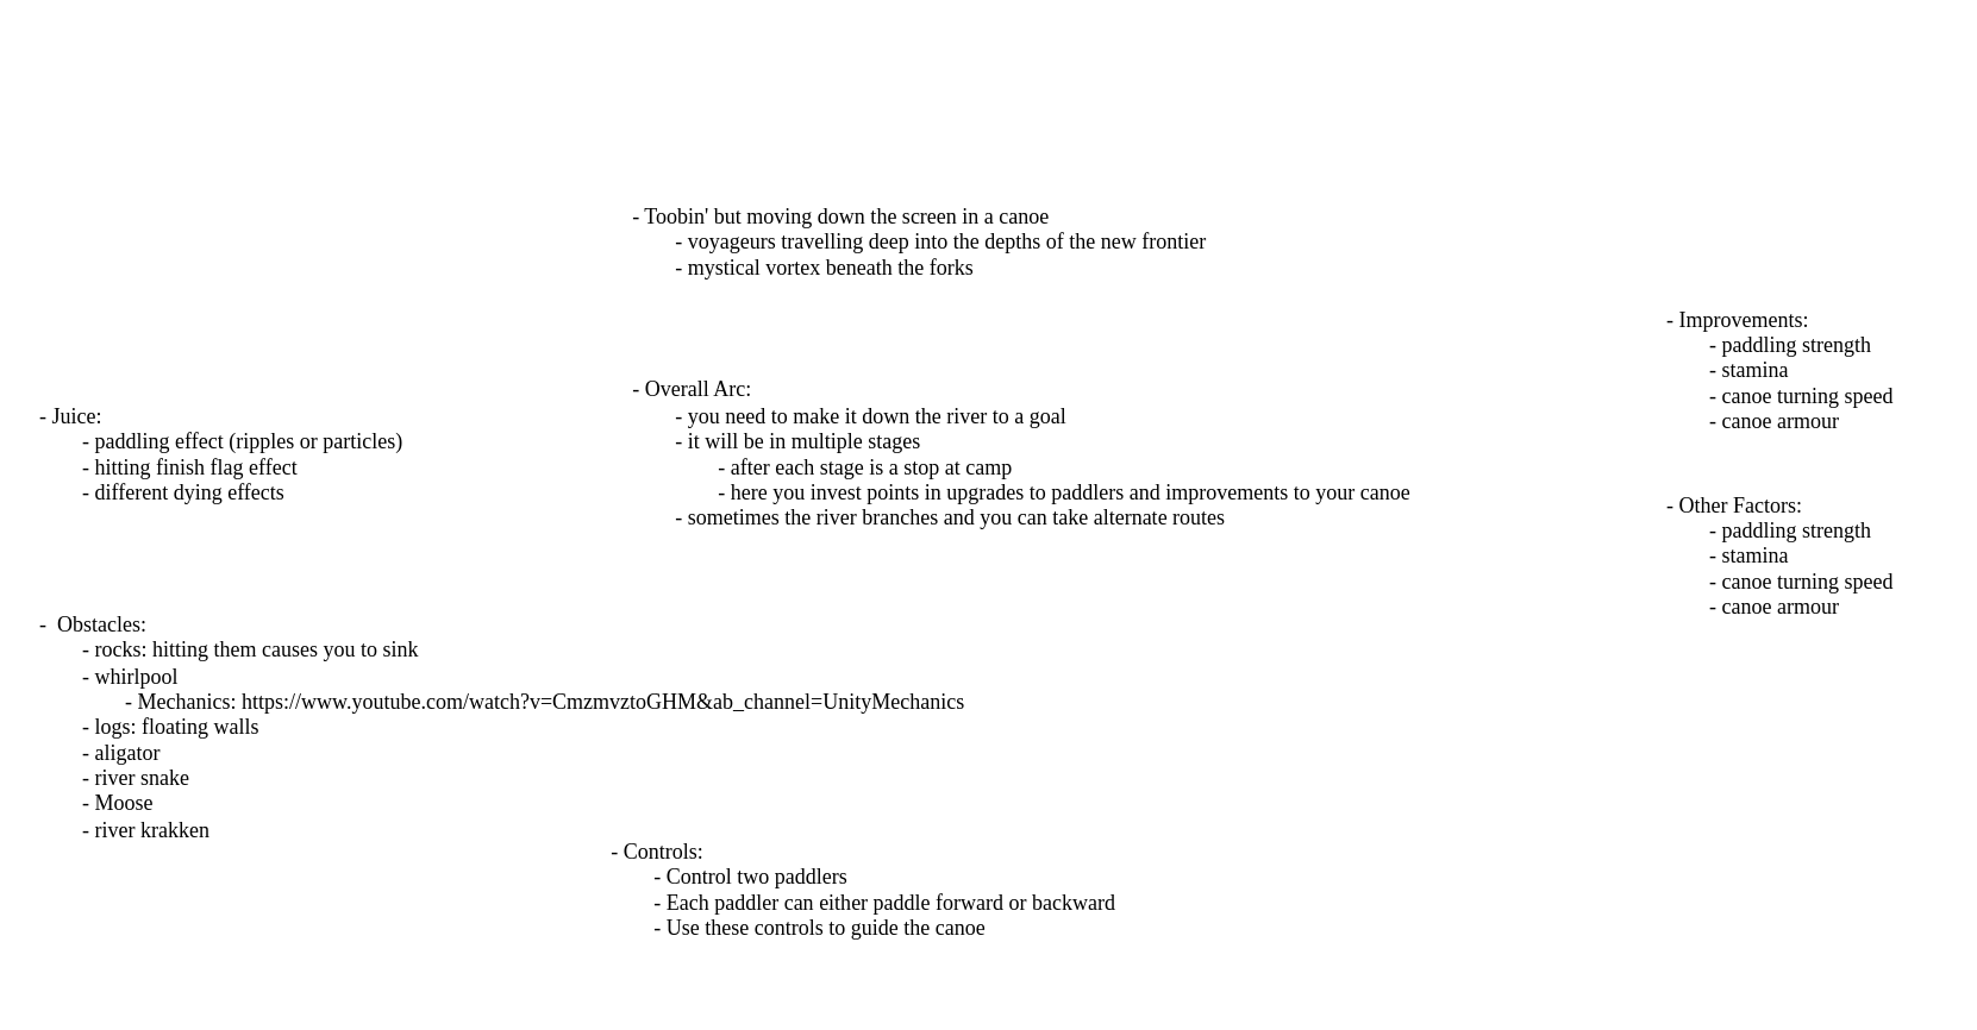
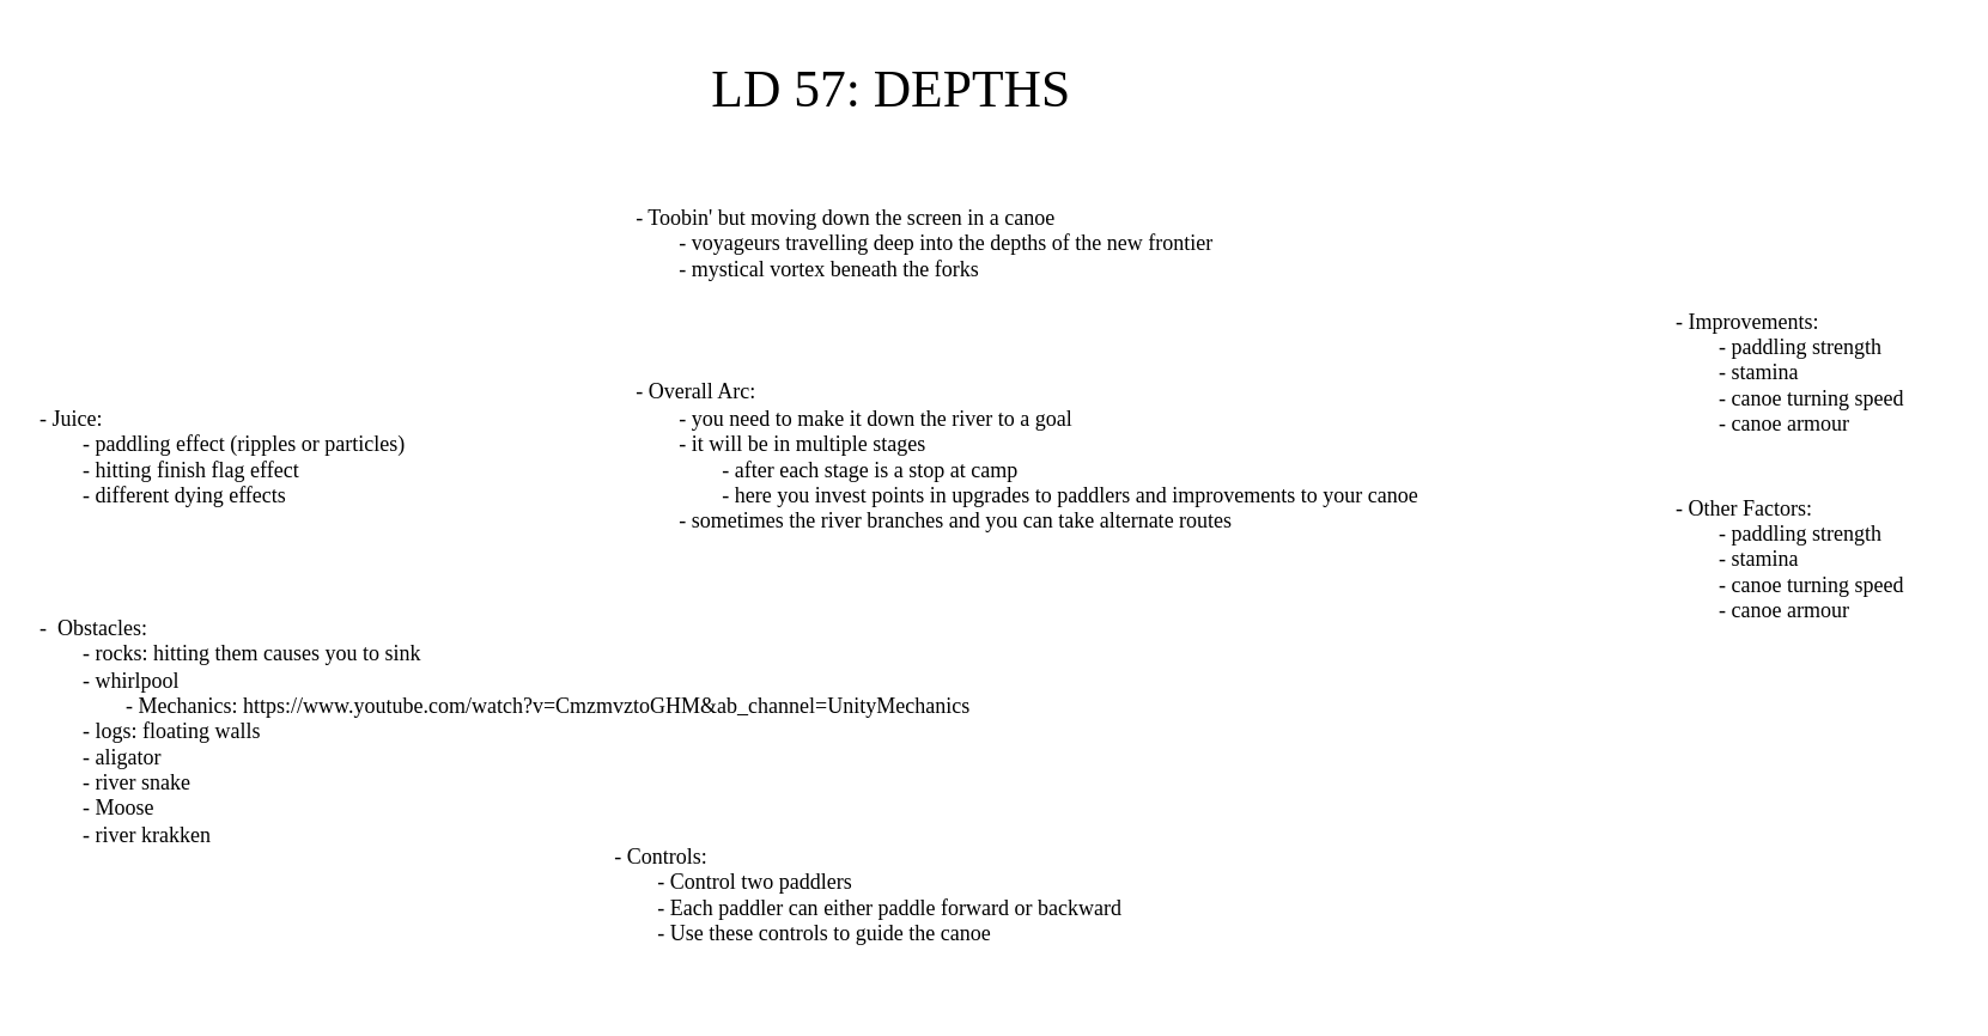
+ <mxCell id="2" value="LD 57: DEPTHS" style="text;html=1;align=center;verticalAlign=middle;whiteSpace=wrap;rounded=0;fontSize=29;fontFamily=Nosifer;fontSource=https%3A%2F%2Ffonts.googleapis.com%2Fcss%3Ffamily%3DNosifer;" parent="1" vertex="1"><mxGeometry x="343" y="20" width="306" height="58" as="geometry" /></mxCell>
